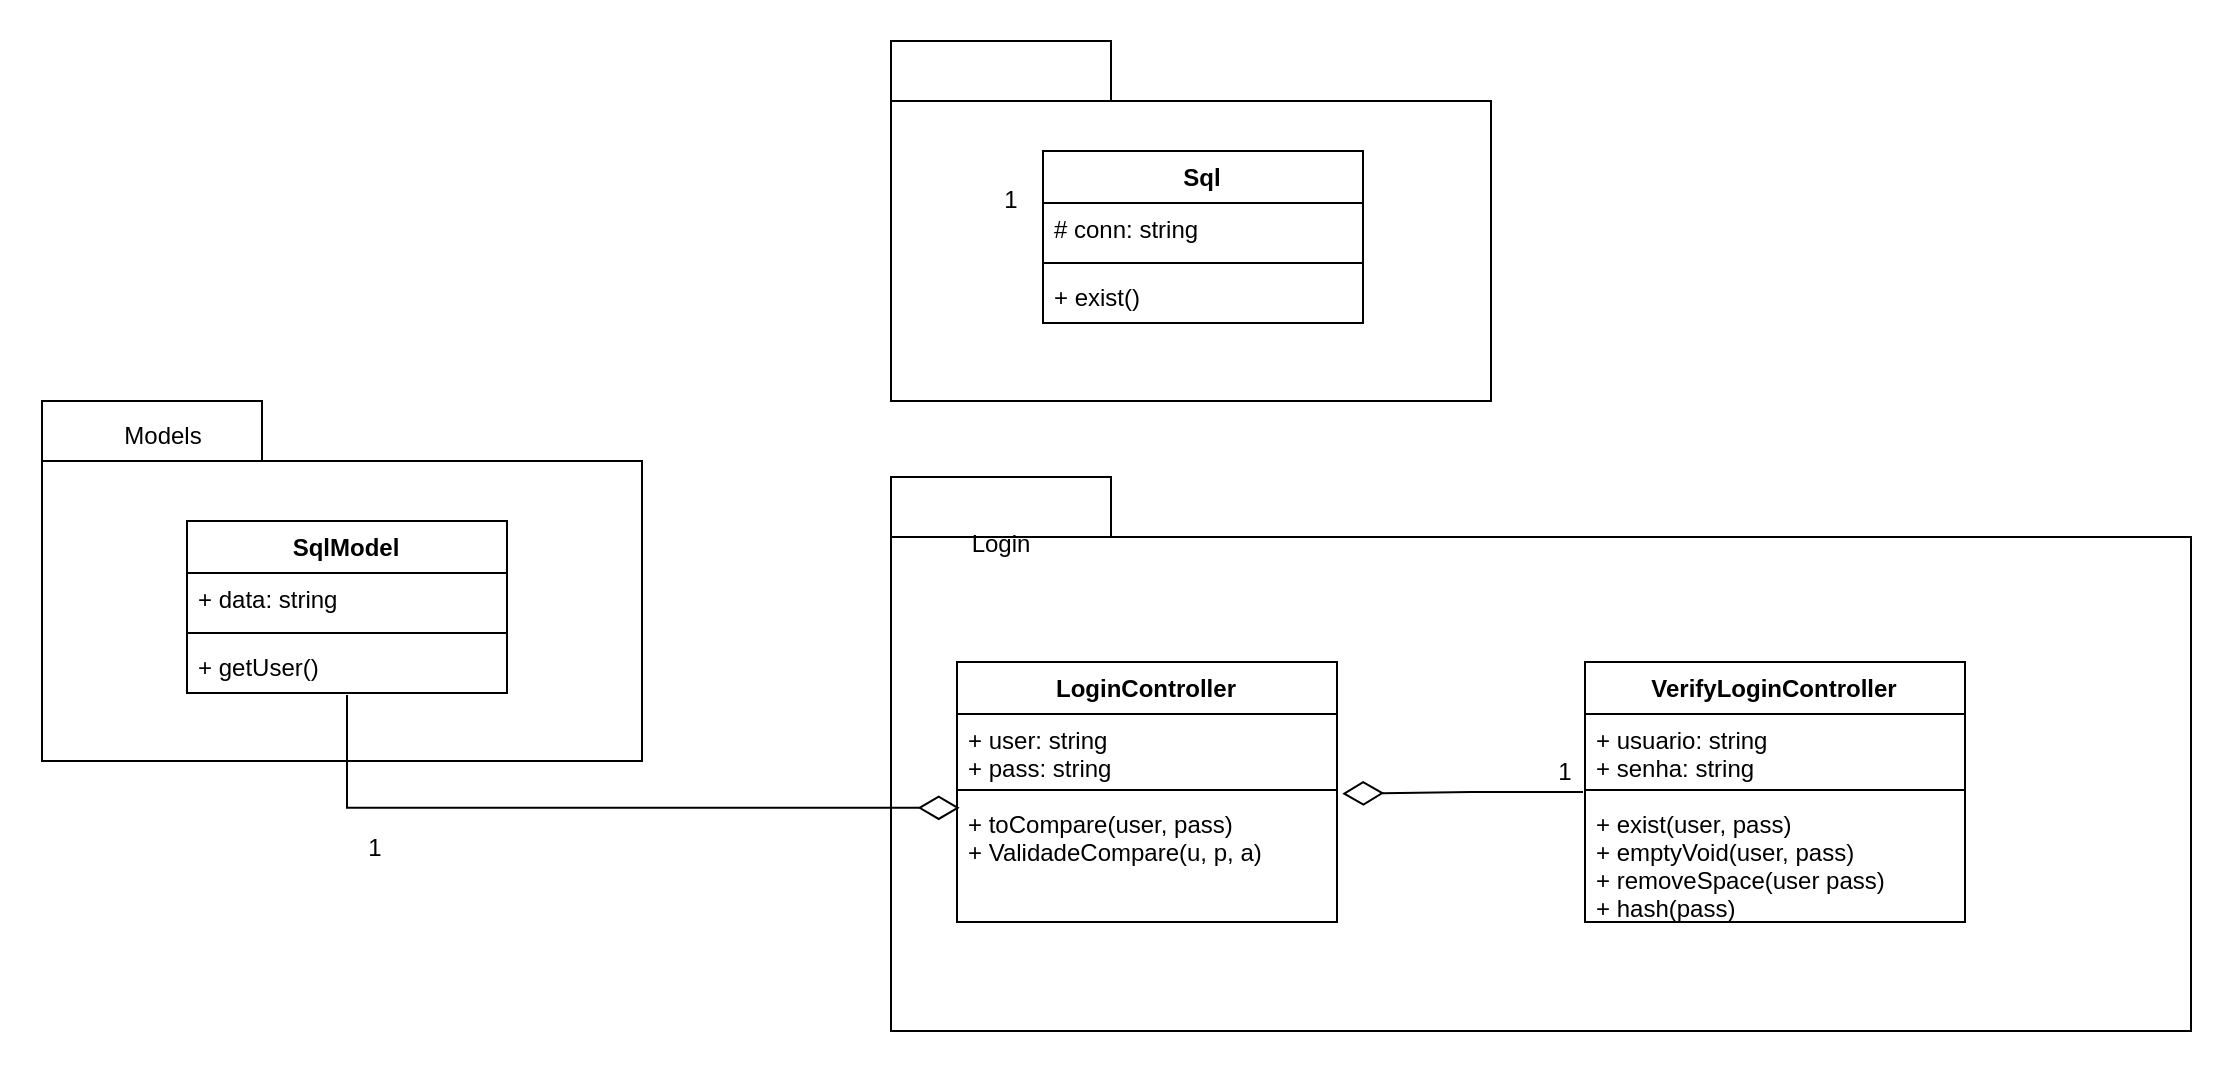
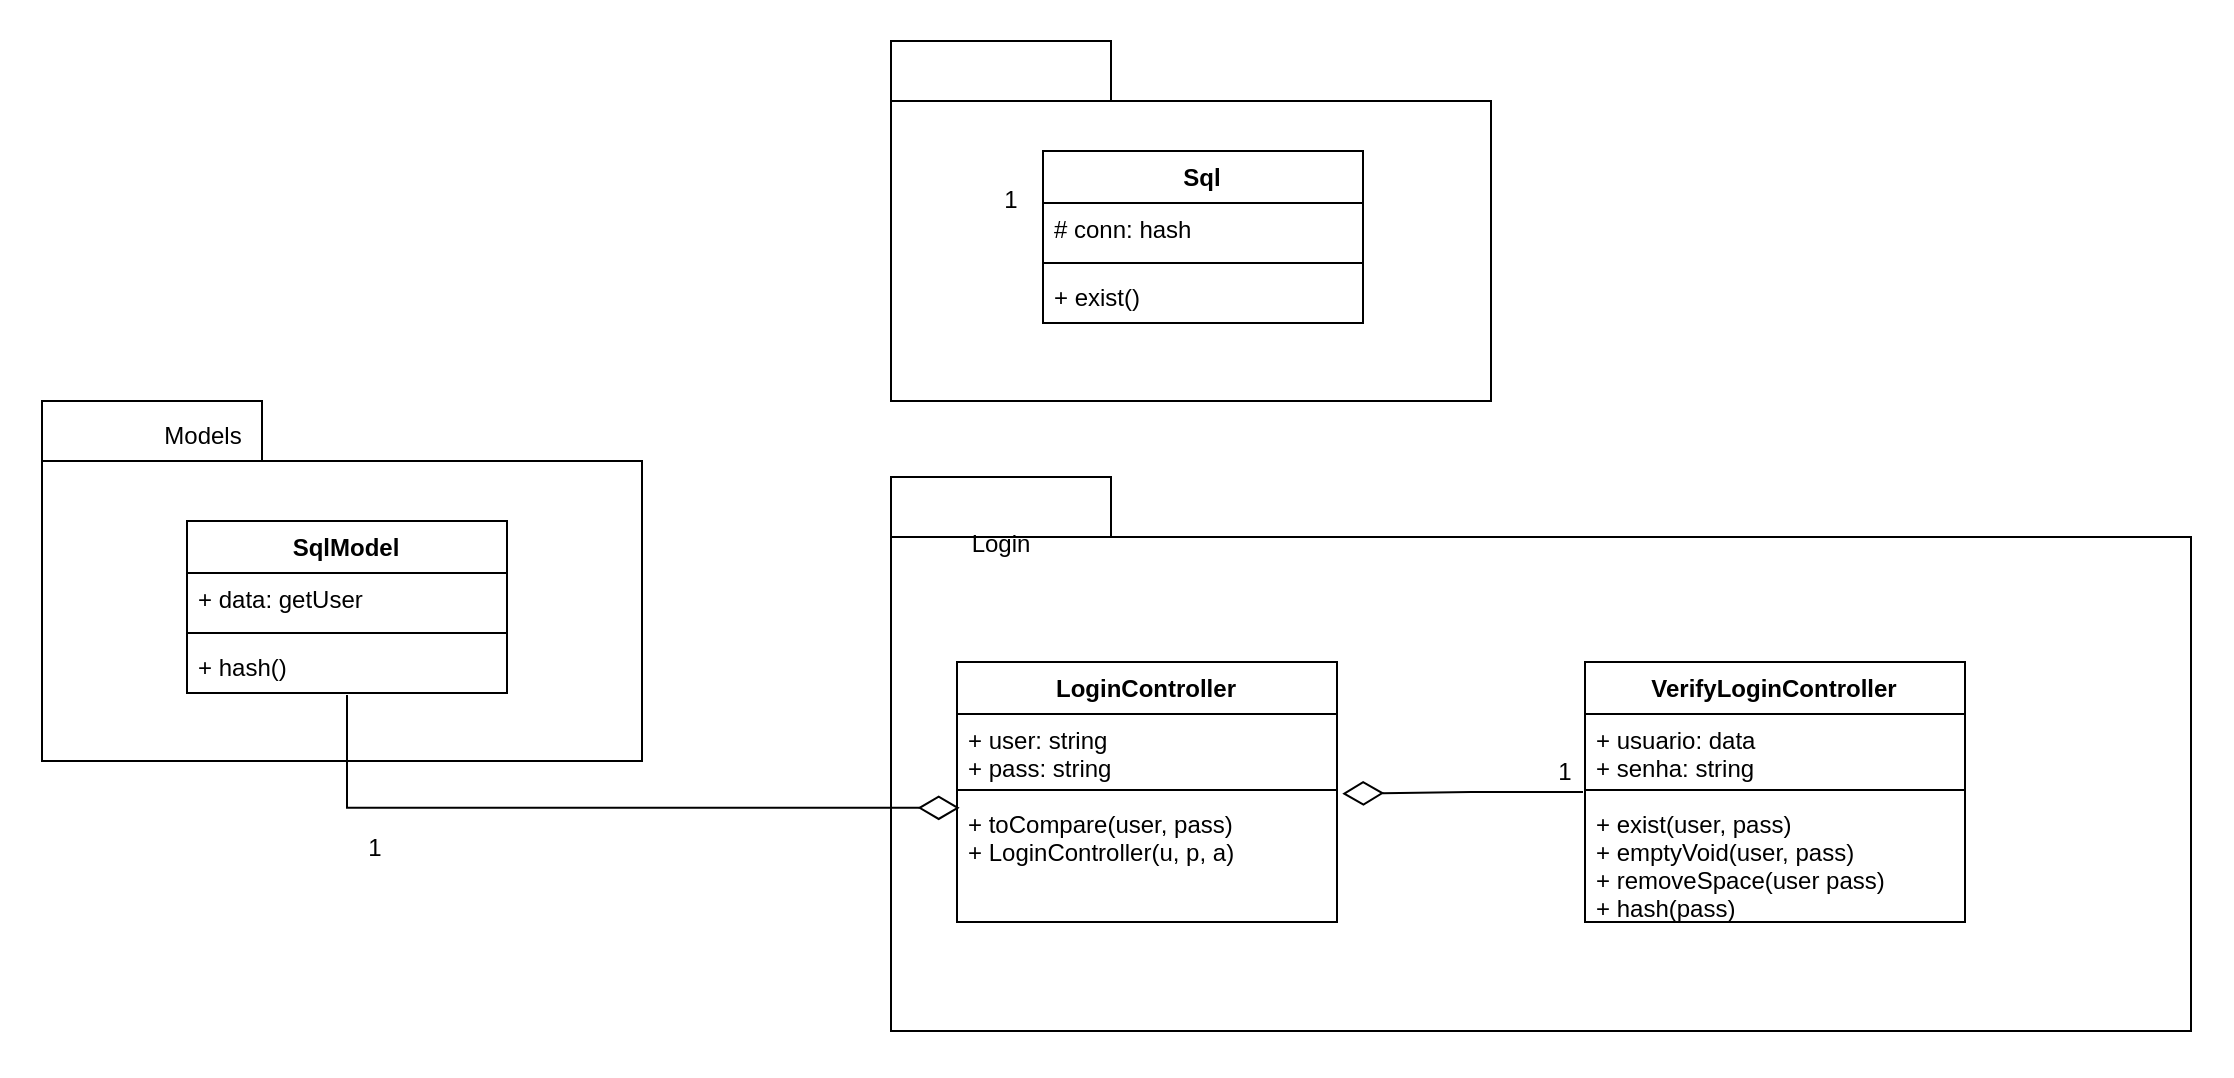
- <mxCell id="21" value="# conn: string" style="text;strokeColor=none;fillColor=none;align=left;verticalAlign=top;spacingLeft=4;spacingRight=4;overflow=hidden;rotatable=0;points=[[0,0.5],[1,0.5]];portConstraint=eastwest;" parent="20" vertex="1"><mxGeometry y="26" width="160" height="26" as="geometry" /></mxCell>
+ <mxCell id="21" value="# conn: hash" style="text;strokeColor=none;fillColor=none;align=left;verticalAlign=top;spacingLeft=4;spacingRight=4;overflow=hidden;rotatable=0;points=[[0,0.5],[1,0.5]];portConstraint=eastwest;" parent="20" vertex="1"><mxGeometry y="26" width="160" height="26" as="geometry" /></mxCell>
- <mxCell id="27" value="Models" style="text;html=1;align=center;verticalAlign=middle;resizable=0;points=[];autosize=1;strokeColor=none;fillColor=none;" parent="26" vertex="1"><mxGeometry x="35" y="8" width="50" height="20" as="geometry" /></mxCell>
+ <mxCell id="27" value="Models" style="text;html=1;align=center;verticalAlign=middle;resizable=0;points=[];autosize=1;strokeColor=none;fillColor=none;" parent="26" vertex="1"><mxGeometry x="55" y="8" width="50" height="20" as="geometry" /></mxCell>
- <mxCell id="29" value="+ data: string" style="text;strokeColor=none;fillColor=none;align=left;verticalAlign=top;spacingLeft=4;spacingRight=4;overflow=hidden;rotatable=0;points=[[0,0.5],[1,0.5]];portConstraint=eastwest;" parent="28" vertex="1"><mxGeometry y="26" width="160" height="26" as="geometry" /></mxCell>
+ <mxCell id="29" value="+ data: getUser" style="text;strokeColor=none;fillColor=none;align=left;verticalAlign=top;spacingLeft=4;spacingRight=4;overflow=hidden;rotatable=0;points=[[0,0.5],[1,0.5]];portConstraint=eastwest;" parent="28" vertex="1"><mxGeometry y="26" width="160" height="26" as="geometry" /></mxCell>
- <mxCell id="31" value="+ getUser()" style="text;strokeColor=none;fillColor=none;align=left;verticalAlign=top;spacingLeft=4;spacingRight=4;overflow=hidden;rotatable=0;points=[[0,0.5],[1,0.5]];portConstraint=eastwest;" parent="28" vertex="1"><mxGeometry y="60" width="160" height="26" as="geometry" /></mxCell>
+ <mxCell id="31" value="+ hash()" style="text;strokeColor=none;fillColor=none;align=left;verticalAlign=top;spacingLeft=4;spacingRight=4;overflow=hidden;rotatable=0;points=[[0,0.5],[1,0.5]];portConstraint=eastwest;" parent="28" vertex="1"><mxGeometry y="60" width="160" height="26" as="geometry" /></mxCell>
- <mxCell id="9" value="+ usuario: string&#10;+ senha: string" style="text;strokeColor=none;fillColor=none;align=left;verticalAlign=top;spacingLeft=4;spacingRight=4;overflow=hidden;rotatable=0;points=[[0,0.5],[1,0.5]];portConstraint=eastwest;" parent="8" vertex="1"><mxGeometry y="26" width="190" height="34" as="geometry" /></mxCell>
+ <mxCell id="9" value="+ usuario: data&#10;+ senha: string" style="text;strokeColor=none;fillColor=none;align=left;verticalAlign=top;spacingLeft=4;spacingRight=4;overflow=hidden;rotatable=0;points=[[0,0.5],[1,0.5]];portConstraint=eastwest;" parent="8" vertex="1"><mxGeometry y="26" width="190" height="34" as="geometry" /></mxCell>
- <mxCell id="15" value="+ toCompare(user, pass)&#10;+ ValidadeCompare(u, p, a)" style="text;strokeColor=none;fillColor=none;align=left;verticalAlign=top;spacingLeft=4;spacingRight=4;overflow=hidden;rotatable=0;points=[[0,0.5],[1,0.5]];portConstraint=eastwest;" parent="12" vertex="1"><mxGeometry y="68" width="190" height="62" as="geometry" /></mxCell>
+ <mxCell id="15" value="+ toCompare(user, pass)&#10;+ LoginController(u, p, a)" style="text;strokeColor=none;fillColor=none;align=left;verticalAlign=top;spacingLeft=4;spacingRight=4;overflow=hidden;rotatable=0;points=[[0,0.5],[1,0.5]];portConstraint=eastwest;" parent="12" vertex="1"><mxGeometry y="68" width="190" height="62" as="geometry" /></mxCell>
